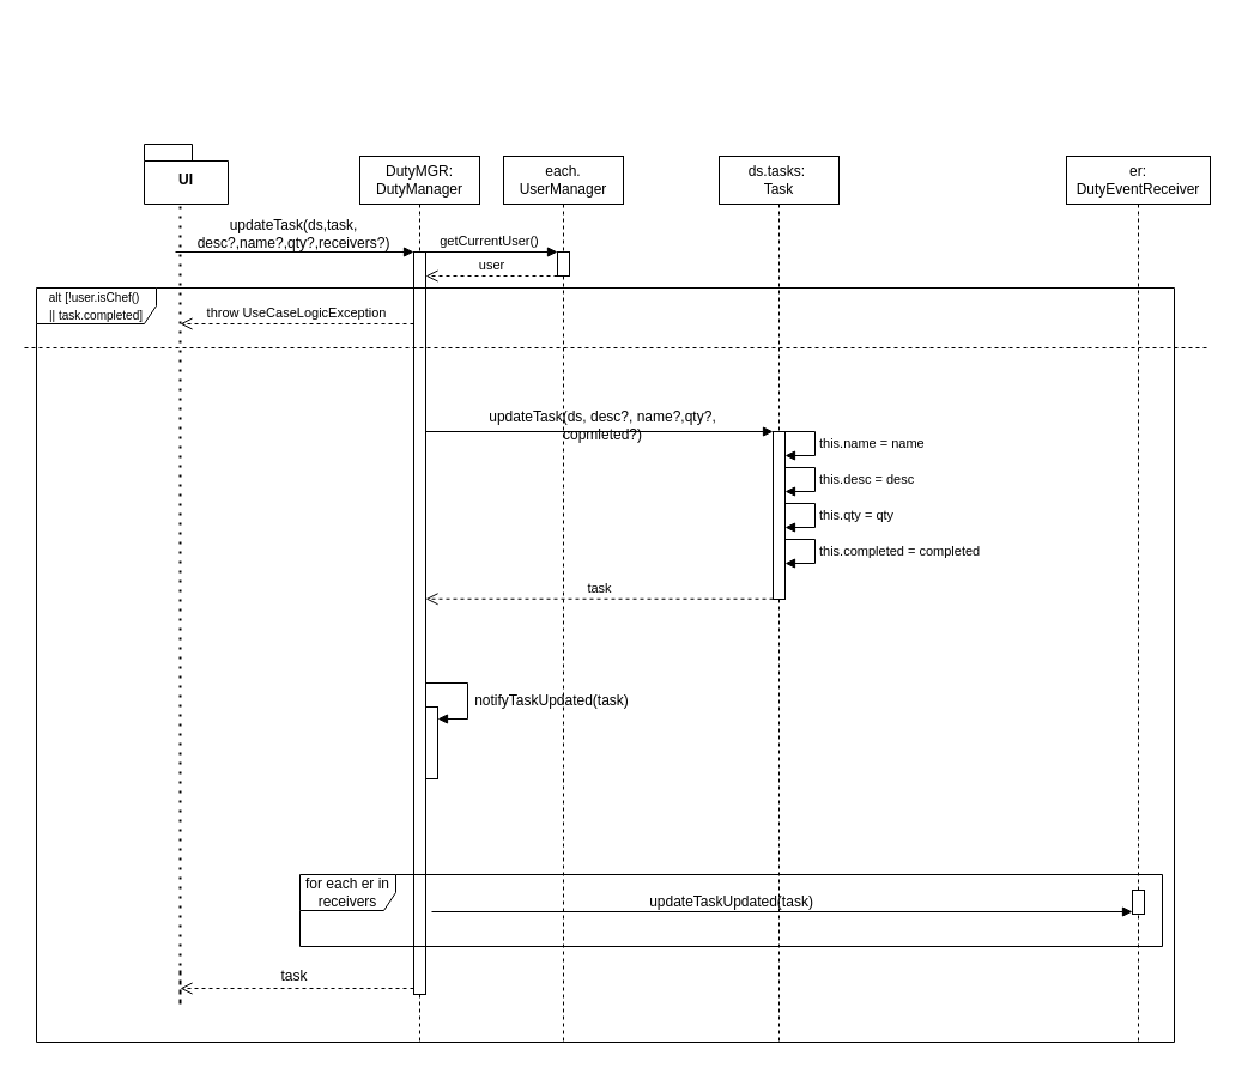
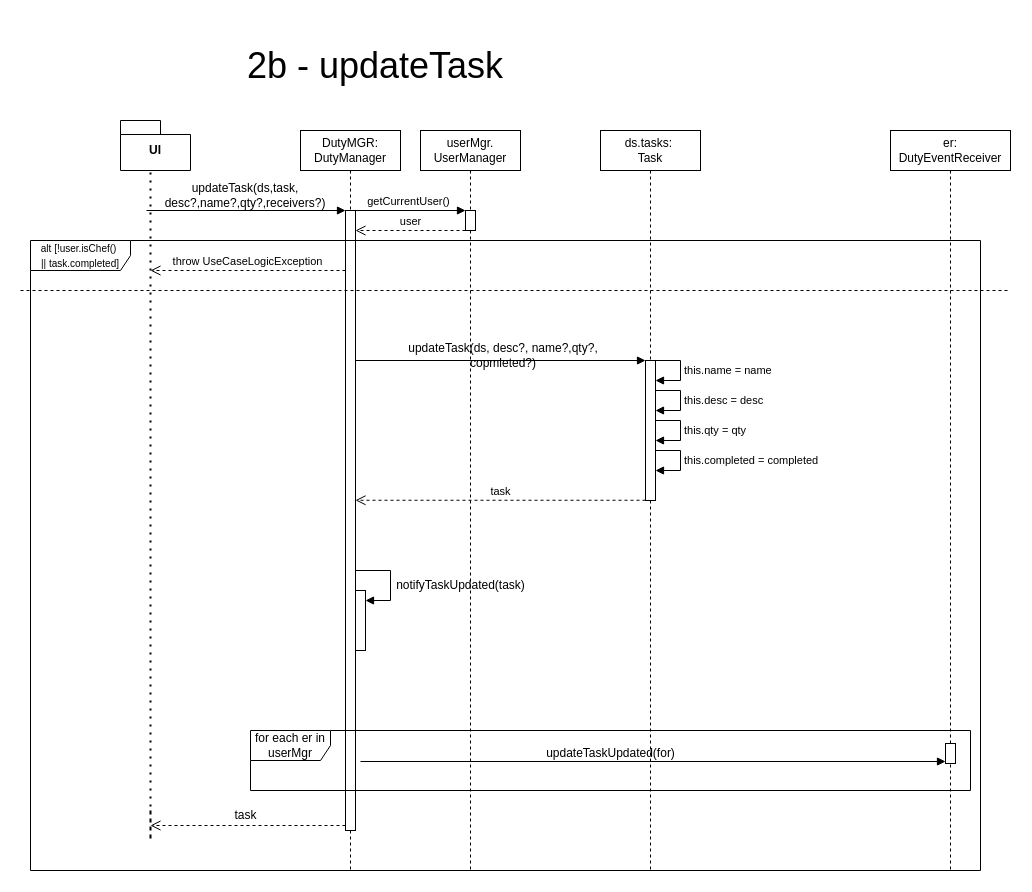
+ <mxCell id="19" value="&lt;font style=&quot;font-size: 36px;&quot;&gt;2b - updateTask&lt;/font&gt;" style="text;html=1;align=center;verticalAlign=middle;whiteSpace=wrap;rounded=0;" vertex="1" parent="1"><mxGeometry y="20" width="690" height="90" as="geometry" x="30" /></mxCell>
- <mxCell id="28" value="each.&lt;div&gt;UserManager&lt;/div&gt;" style="shape=umlLifeline;perimeter=lifelinePerimeter;whiteSpace=wrap;html=1;container=1;dropTarget=0;collapsible=0;recursiveResize=0;outlineConnect=0;portConstraint=eastwest;newEdgeStyle={&quot;curved&quot;:0,&quot;rounded&quot;:0};" vertex="1" parent="1"><mxGeometry x="420" y="130" width="100" height="740" as="geometry" /></mxCell>
+ <mxCell id="28" value="userMgr.&lt;div&gt;UserManager&lt;/div&gt;" style="shape=umlLifeline;perimeter=lifelinePerimeter;whiteSpace=wrap;html=1;container=1;dropTarget=0;collapsible=0;recursiveResize=0;outlineConnect=0;portConstraint=eastwest;newEdgeStyle={&quot;curved&quot;:0,&quot;rounded&quot;:0};" vertex="1" parent="1"><mxGeometry x="420" y="130" width="100" height="740" as="geometry" /></mxCell>
- <mxCell id="18" value="for each er in receivers" style="shape=umlFrame;whiteSpace=wrap;html=1;pointerEvents=0;width=80;height=30;" vertex="1" parent="1"><mxGeometry x="250" y="730" width="720" height="60" as="geometry" /></mxCell>
+ <mxCell id="18" value="for each er in userMgr" style="shape=umlFrame;whiteSpace=wrap;html=1;pointerEvents=0;width=80;height=30;" vertex="1" parent="1"><mxGeometry x="250" y="730" width="720" height="60" as="geometry" /></mxCell>
- <mxCell id="24" value="updateTaskUpdated(task)" style="text;html=1;align=center;verticalAlign=middle;resizable=0;points=[];autosize=1;strokeColor=none;fillColor=none;" vertex="1" parent="1"><mxGeometry x="530" y="738" width="160" height="30" as="geometry" /></mxCell>
+ <mxCell id="24" value="updateTaskUpdated(for)" style="text;html=1;align=center;verticalAlign=middle;resizable=0;points=[];autosize=1;strokeColor=none;fillColor=none;" vertex="1" parent="1"><mxGeometry x="530" y="738" width="160" height="30" as="geometry" /></mxCell>
